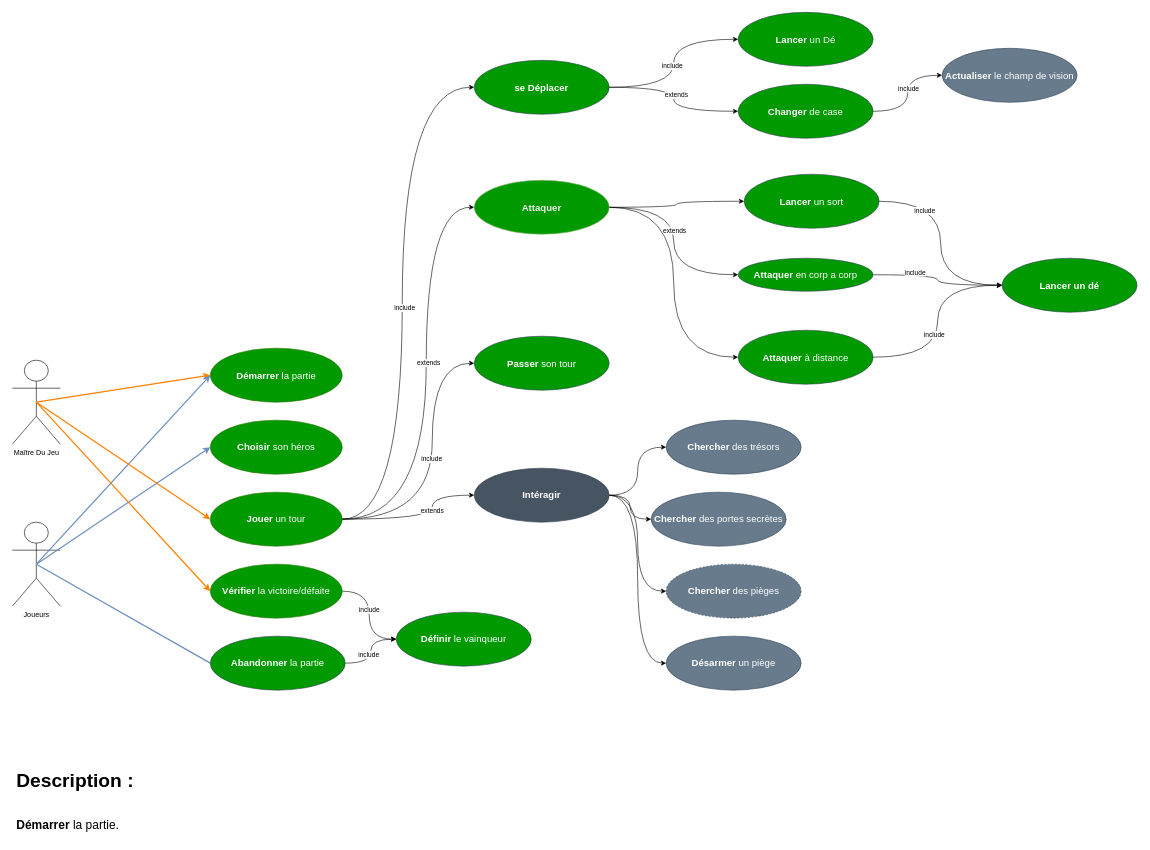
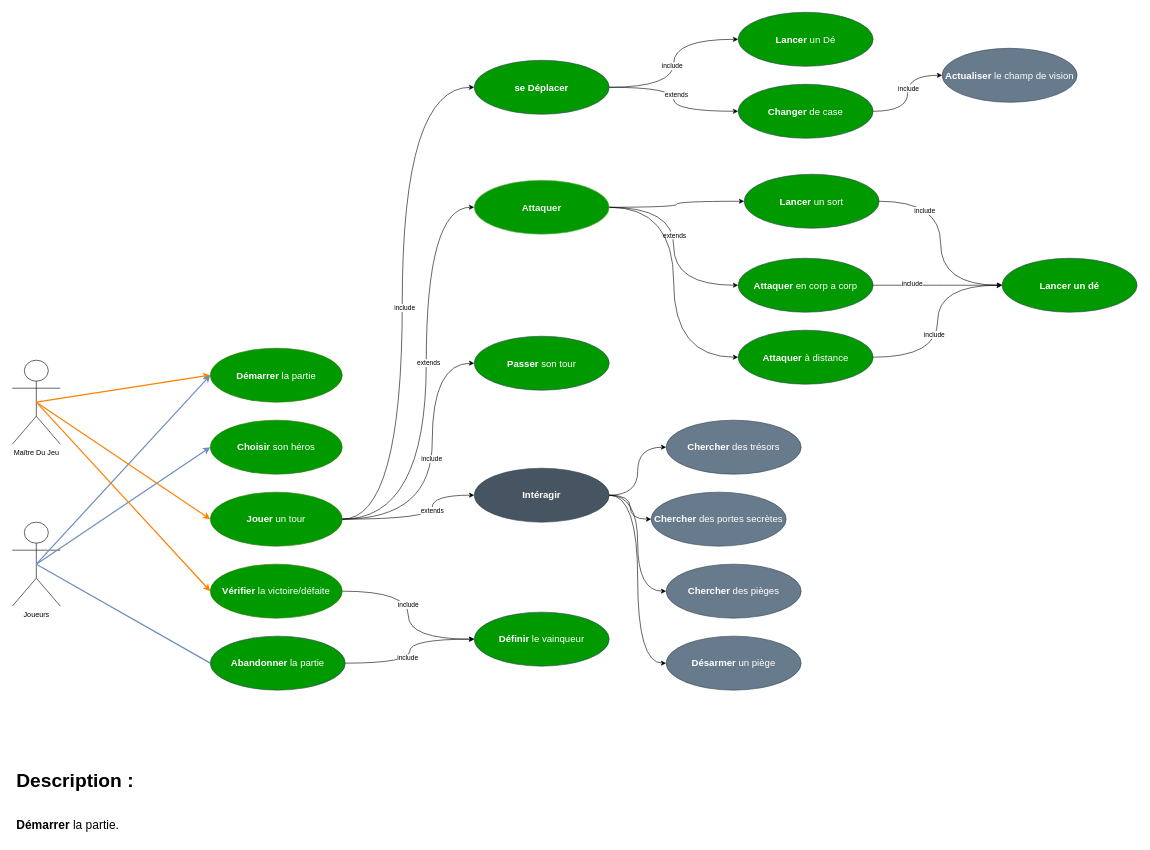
- <mxCell id="54" value="&lt;b&gt;Attaquer &lt;/b&gt;en corp a corp" style="ellipse;whiteSpace=wrap;html=1;fillColor=#009900;strokeColor=#314354;fontColor=#ffffff;fontStyle=0;fontSize=16;" vertex="1" parent="1"><mxGeometry x="1230" y="430" width="225" height="55" as="geometry" /></mxCell>
+ <mxCell id="54" value="&lt;b&gt;Attaquer &lt;/b&gt;en corp a corp" style="ellipse;whiteSpace=wrap;html=1;fillColor=#009900;strokeColor=#314354;fontColor=#ffffff;fontStyle=0;fontSize=16;" vertex="1" parent="1"><mxGeometry x="1230" y="430" width="225" height="90" as="geometry" /></mxCell>
- <mxCell id="57" value="&lt;b&gt;Chercher &lt;/b&gt;des pièges" style="ellipse;whiteSpace=wrap;html=1;fillColor=#687B8C;strokeColor=#314354;fontColor=#ffffff;fontStyle=0;fontSize=16;dashed=1;" vertex="1" parent="1"><mxGeometry x="1110" y="940" width="225" height="90" as="geometry" /></mxCell>
+ <mxCell id="57" value="&lt;b&gt;Chercher &lt;/b&gt;des pièges" style="ellipse;whiteSpace=wrap;html=1;fillColor=#687B8C;strokeColor=#314354;fontColor=#ffffff;fontStyle=0;fontSize=16;" vertex="1" parent="1"><mxGeometry x="1110" y="940" width="225" height="90" as="geometry" /></mxCell>
- <mxCell id="26" value="&lt;b&gt;Définir &lt;/b&gt;le vainqueur" style="ellipse;whiteSpace=wrap;html=1;fillColor=#009900;strokeColor=#314354;fontColor=#ffffff;fontStyle=0;fontSize=16;" vertex="1" parent="1"><mxGeometry x="660" y="1020" width="225" height="90" as="geometry" /></mxCell>
+ <mxCell id="26" value="&lt;b&gt;Définir &lt;/b&gt;le vainqueur" style="ellipse;whiteSpace=wrap;html=1;fillColor=#009900;strokeColor=#314354;fontColor=#ffffff;fontStyle=0;fontSize=16;" vertex="1" parent="1"><mxGeometry x="790" y="1020" width="225" height="90" as="geometry" /></mxCell>
